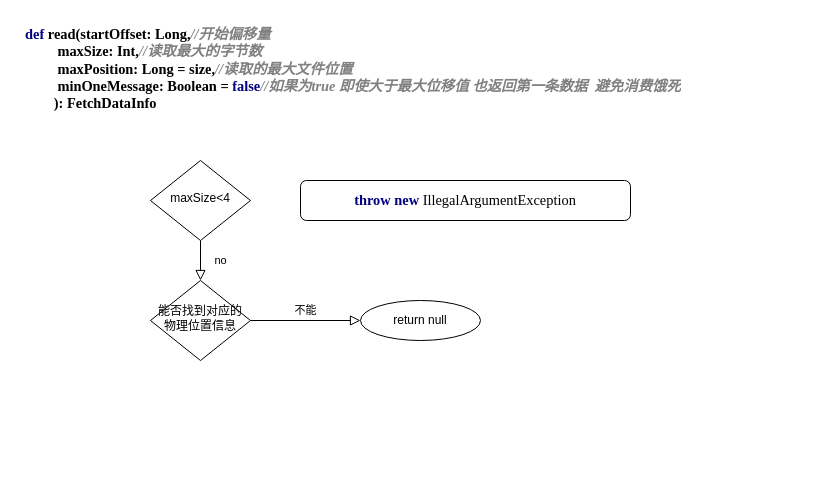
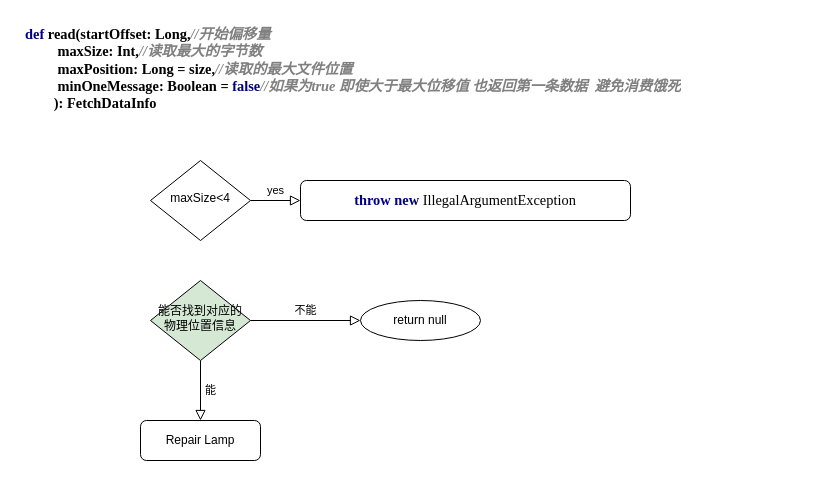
+ <mxCell id="3" value="yes" style="edgeStyle=orthogonalEdgeStyle;rounded=0;html=1;jettySize=auto;orthogonalLoop=1;fontSize=11;endArrow=block;endFill=0;endSize=8;strokeWidth=1;shadow=0;labelBackgroundColor=none;" parent="1" source="4" target="5" edge="1"><mxGeometry y="10" relative="1" as="geometry"><mxPoint as="offset" /></mxGeometry></mxCell>
- <mxCell id="2" value="no" style="rounded=0;html=1;jettySize=auto;orthogonalLoop=1;fontSize=11;endArrow=block;endFill=0;endSize=8;strokeWidth=1;shadow=0;labelBackgroundColor=none;edgeStyle=orthogonalEdgeStyle;" parent="1" source="4" target="8" edge="1"><mxGeometry y="20" relative="1" as="geometry"><mxPoint as="offset" /></mxGeometry></mxCell>
- <mxCell id="8" value="能否找到对应的物理位置信息" style="rhombus;whiteSpace=wrap;html=1;shadow=0;fontFamily=Helvetica;fontSize=12;align=center;strokeWidth=1;spacing=6;spacingTop=-4;" parent="1" vertex="1"><mxGeometry x="150" y="280" width="100" height="80" as="geometry" /></mxCell>
+ <mxCell id="8" value="能否找到对应的物理位置信息" style="rhombus;whiteSpace=wrap;html=1;shadow=0;fontFamily=Helvetica;fontSize=12;align=center;strokeWidth=1;spacing=6;spacingTop=-4;fillColor=#d5e8d4;" parent="1" vertex="1"><mxGeometry x="150" y="280" width="100" height="80" as="geometry" /></mxCell>
+ <mxCell id="6" value="能" style="rounded=0;html=1;jettySize=auto;orthogonalLoop=1;fontSize=11;endArrow=block;endFill=0;endSize=8;strokeWidth=1;shadow=0;labelBackgroundColor=none;edgeStyle=orthogonalEdgeStyle;" parent="1" source="8" target="9" edge="1"><mxGeometry y="10" relative="1" as="geometry"><mxPoint as="offset" /></mxGeometry></mxCell>
+ <mxCell id="9" value="Repair Lamp" style="rounded=1;whiteSpace=wrap;html=1;fontSize=12;glass=0;strokeWidth=1;shadow=0;" parent="1" vertex="1"><mxGeometry x="140" y="420" width="120" height="40" as="geometry" /></mxCell>
